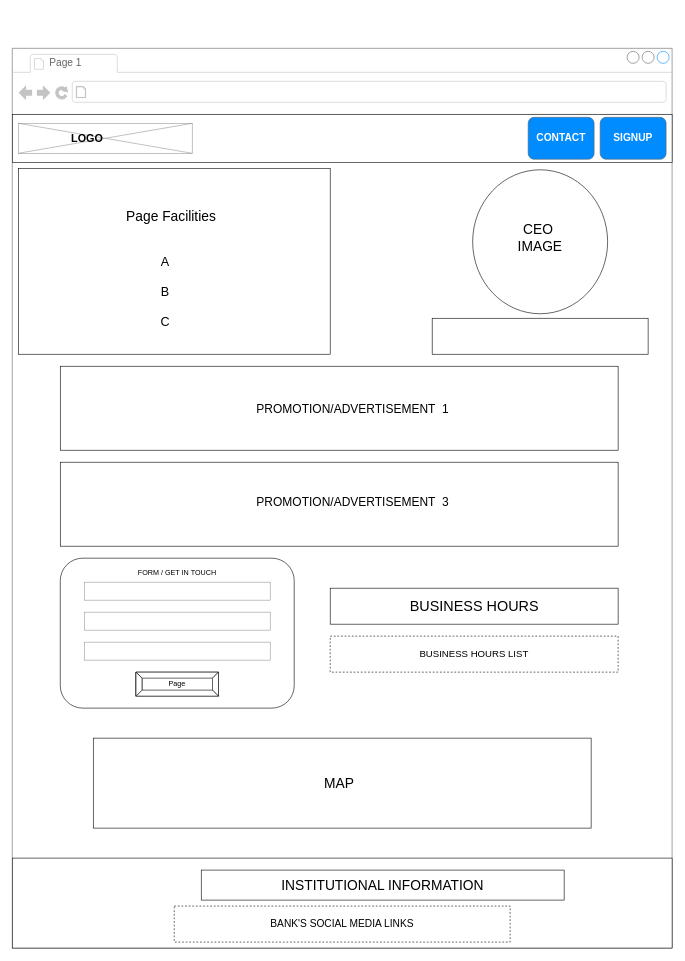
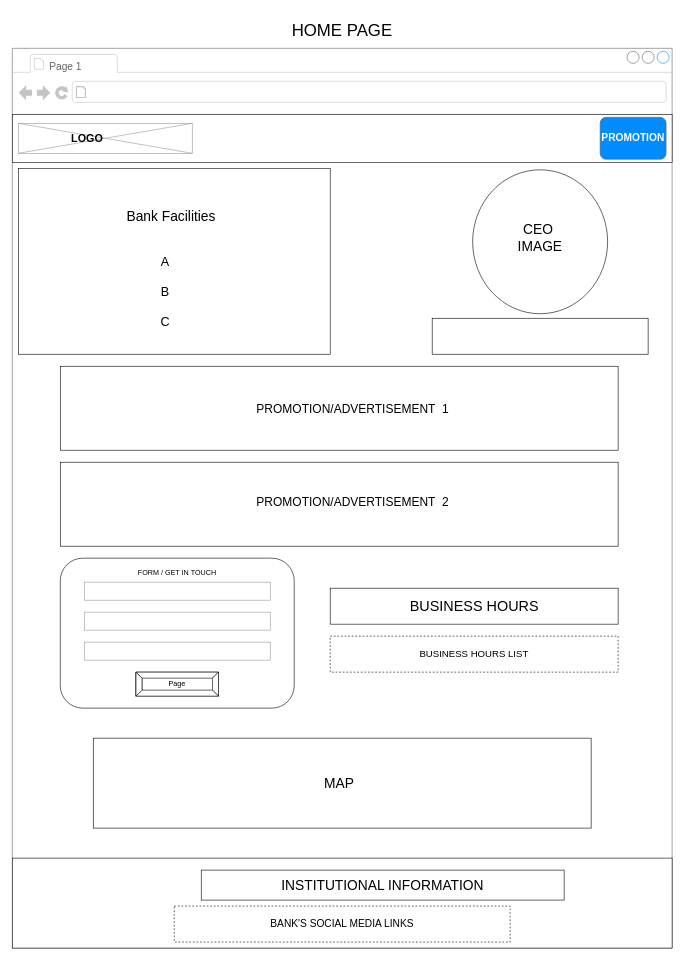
+ <mxCell id="33" value="&lt;font style=&quot;font-size: 28px;&quot;&gt;HOME PAGE&lt;/font&gt;" style="text;html=1;strokeColor=none;fillColor=none;align=center;verticalAlign=middle;whiteSpace=wrap;rounded=0;" vertex="1" parent="1"><mxGeometry x="20" y="20" width="1100" height="60" as="geometry" /></mxCell>
- <mxCell id="3" value="Page 1" style="strokeWidth=1;shadow=0;dashed=0;align=center;html=1;shape=mxgraph.mockup.containers.anchor;fontSize=17;fontColor=#666666;align=left;whiteSpace=wrap;" vertex="1" parent="2"><mxGeometry x="60" y="12" width="110" height="26" as="geometry" /></mxCell>
+ <mxCell id="3" value="Page 1" style="strokeWidth=1;shadow=0;dashed=0;align=center;html=1;shape=mxgraph.mockup.containers.anchor;fontSize=17;fontColor=#666666;align=left;whiteSpace=wrap;" vertex="1" parent="2"><mxGeometry x="60" y="12" width="110" height="40" as="geometry" /></mxCell>
- <mxCell id="6" value="CONTACT" style="strokeWidth=1;shadow=0;dashed=0;align=center;html=1;shape=mxgraph.mockup.buttons.button;strokeColor=#666666;fontColor=#ffffff;mainText=;buttonStyle=round;fontSize=17;fontStyle=1;fillColor=#008cff;whiteSpace=wrap;" vertex="1" parent="2"><mxGeometry x="860" y="115" width="110" height="70" as="geometry" /></mxCell>
- <mxCell id="5" value="SIGNUP" style="strokeWidth=1;shadow=0;dashed=0;align=center;html=1;shape=mxgraph.mockup.buttons.button;strokeColor=#666666;fontColor=#ffffff;mainText=;buttonStyle=round;fontSize=17;fontStyle=1;fillColor=#008cff;whiteSpace=wrap;" vertex="1" parent="2"><mxGeometry x="980" y="115" width="110" height="70" as="geometry" /></mxCell>
+ <mxCell id="5" value="PROMOTION" style="strokeWidth=1;shadow=0;dashed=0;align=center;html=1;shape=mxgraph.mockup.buttons.button;strokeColor=#666666;fontColor=#ffffff;mainText=;buttonStyle=round;fontSize=17;fontStyle=1;fillColor=#008cff;whiteSpace=wrap;" vertex="1" parent="2"><mxGeometry x="980" y="115" width="110" height="70" as="geometry" /></mxCell>
- <mxCell id="11" value="&lt;font style=&quot;font-size: 23px;&quot;&gt;Page Facilities&lt;/font&gt;" style="text;html=1;strokeColor=none;fillColor=none;align=center;verticalAlign=middle;whiteSpace=wrap;rounded=0;" vertex="1" parent="2"><mxGeometry x="130" y="250" width="270" height="60" as="geometry" /></mxCell>
+ <mxCell id="11" value="&lt;font style=&quot;font-size: 23px;&quot;&gt;Bank Facilities&lt;/font&gt;" style="text;html=1;strokeColor=none;fillColor=none;align=center;verticalAlign=middle;whiteSpace=wrap;rounded=0;" vertex="1" parent="2"><mxGeometry x="130" y="250" width="270" height="60" as="geometry" /></mxCell>
- <mxCell id="18" value="&lt;font style=&quot;font-size: 20px;&quot;&gt;&amp;nbsp;PROMOTION/ADVERTISEMENT&amp;nbsp; 3&lt;/font&gt;" style="text;html=1;strokeColor=none;fillColor=none;align=center;verticalAlign=middle;whiteSpace=wrap;rounded=0;" vertex="1" parent="2"><mxGeometry x="335" y="720" width="460" height="70" as="geometry" /></mxCell>
+ <mxCell id="18" value="&lt;font style=&quot;font-size: 20px;&quot;&gt;&amp;nbsp;PROMOTION/ADVERTISEMENT&amp;nbsp; 2&lt;/font&gt;" style="text;html=1;strokeColor=none;fillColor=none;align=center;verticalAlign=middle;whiteSpace=wrap;rounded=0;" vertex="1" parent="2"><mxGeometry x="335" y="720" width="460" height="70" as="geometry" /></mxCell>
